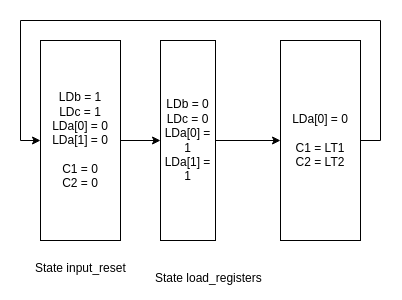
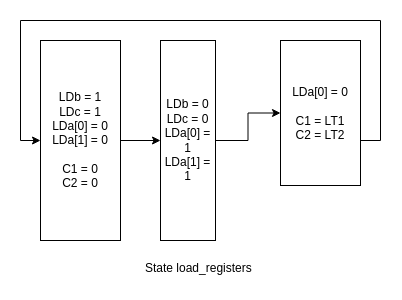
- <mxCell id="6" value="LDa[0] = 0&lt;br&gt;&lt;br&gt;C1 = LT1&lt;br&gt;C2 = LT2" style="rounded=0;whiteSpace=wrap;html=1;" parent="1" vertex="1"><mxGeometry x="280" y="40" width="80" height="200" as="geometry" /></mxCell>
+ <mxCell id="6" value="LDa[0] = 0&lt;br&gt;&lt;br&gt;C1 = LT1&lt;br&gt;C2 = LT2" style="rounded=0;whiteSpace=wrap;html=1;" parent="1" vertex="1"><mxGeometry x="280" y="40" width="80" height="145" as="geometry" /></mxCell>
- <mxCell id="8" value="State input_reset" style="text;html=1;resizable=0;points=[];autosize=1;align=left;verticalAlign=top;spacingTop=-4;" parent="1" vertex="1"><mxGeometry x="33" y="258" width="110" height="20" as="geometry" /></mxCell>
- <mxCell id="9" value="State load_registers" style="text;html=1;resizable=0;points=[];autosize=1;align=left;verticalAlign=top;spacingTop=-4;" parent="1" vertex="1"><mxGeometry x="153" y="268" width="120" height="20" as="geometry" /></mxCell>
+ <mxCell id="9" value="State load_registers" style="text;html=1;resizable=0;points=[];autosize=1;align=left;verticalAlign=top;spacingTop=-4;" parent="1" vertex="1"><mxGeometry x="143" y="258" width="120" height="20" as="geometry" /></mxCell>
